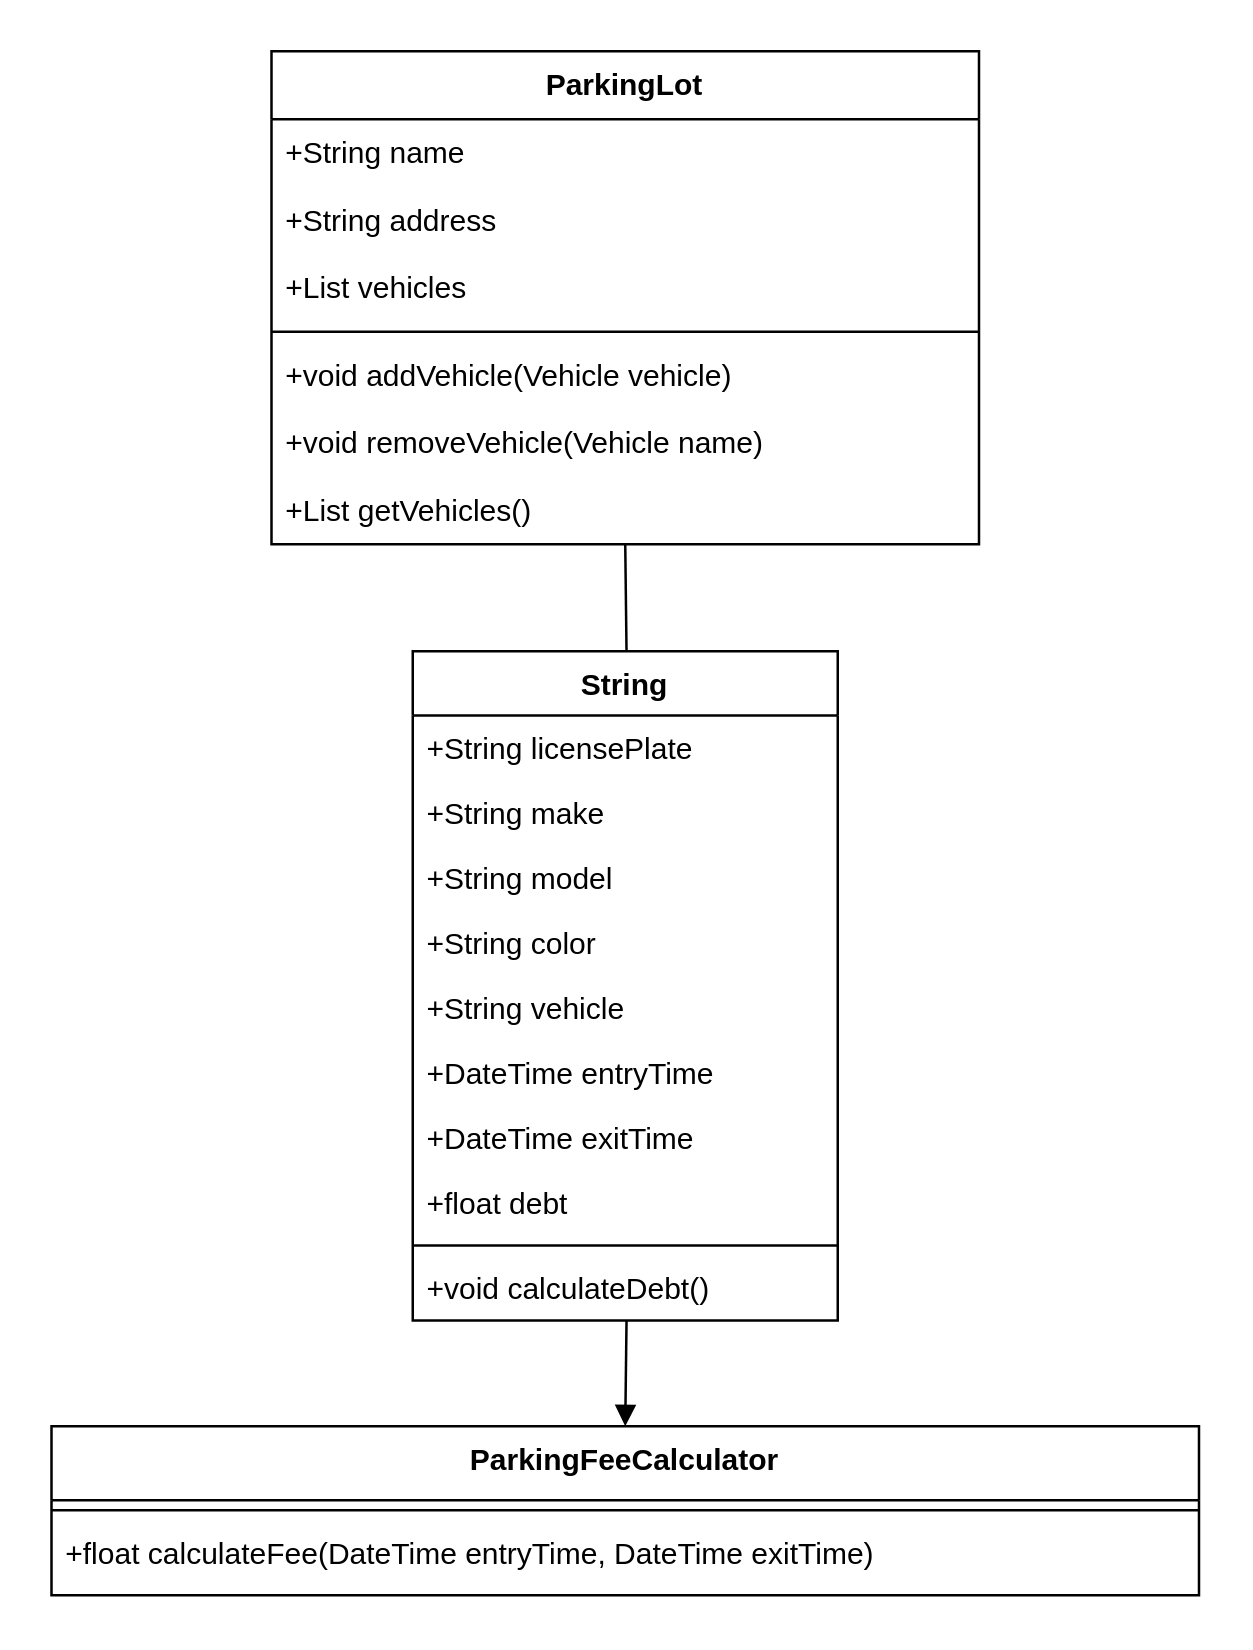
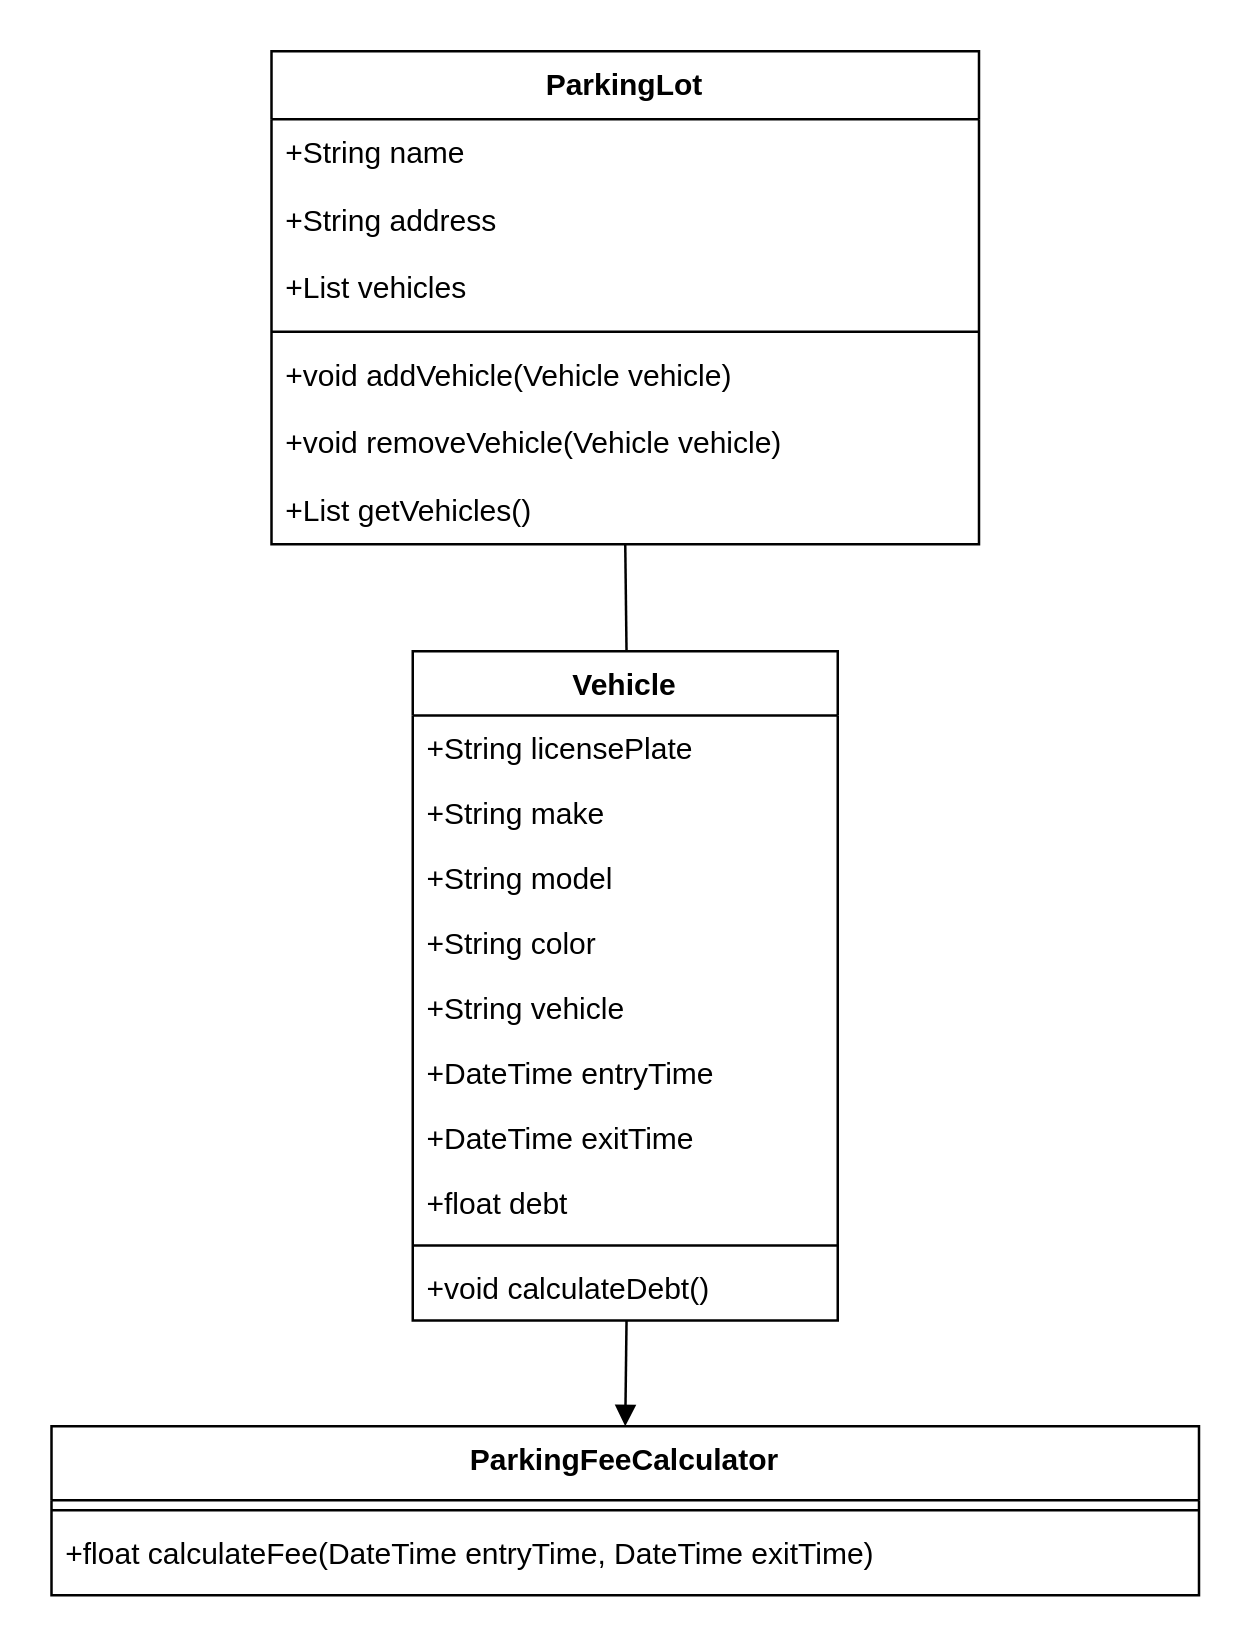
- <mxCell id="8" value="+void removeVehicle(Vehicle name)" style="text;strokeColor=none;fillColor=none;align=left;verticalAlign=top;spacingLeft=4;spacingRight=4;overflow=hidden;rotatable=0;points=[[0,0.5],[1,0.5]];portConstraint=eastwest;" parent="2" vertex="1"><mxGeometry y="143.222" width="283" height="27" as="geometry" /></mxCell>
+ <mxCell id="8" value="+void removeVehicle(Vehicle vehicle)" style="text;strokeColor=none;fillColor=none;align=left;verticalAlign=top;spacingLeft=4;spacingRight=4;overflow=hidden;rotatable=0;points=[[0,0.5],[1,0.5]];portConstraint=eastwest;" parent="2" vertex="1"><mxGeometry y="143.222" width="283" height="27" as="geometry" /></mxCell>
- <mxCell id="10" value="String" style="swimlane;fontStyle=1;align=center;verticalAlign=top;childLayout=stackLayout;horizontal=1;startSize=25.7;horizontalStack=0;resizeParent=1;resizeParentMax=0;resizeLast=0;collapsible=0;marginBottom=0;" parent="1" vertex="1"><mxGeometry x="164.5" y="260" width="170" height="267.7" as="geometry" /></mxCell>
+ <mxCell id="10" value="Vehicle" style="swimlane;fontStyle=1;align=center;verticalAlign=top;childLayout=stackLayout;horizontal=1;startSize=25.7;horizontalStack=0;resizeParent=1;resizeParentMax=0;resizeLast=0;collapsible=0;marginBottom=0;" parent="1" vertex="1"><mxGeometry x="164.5" y="260" width="170" height="267.7" as="geometry" /></mxCell>
